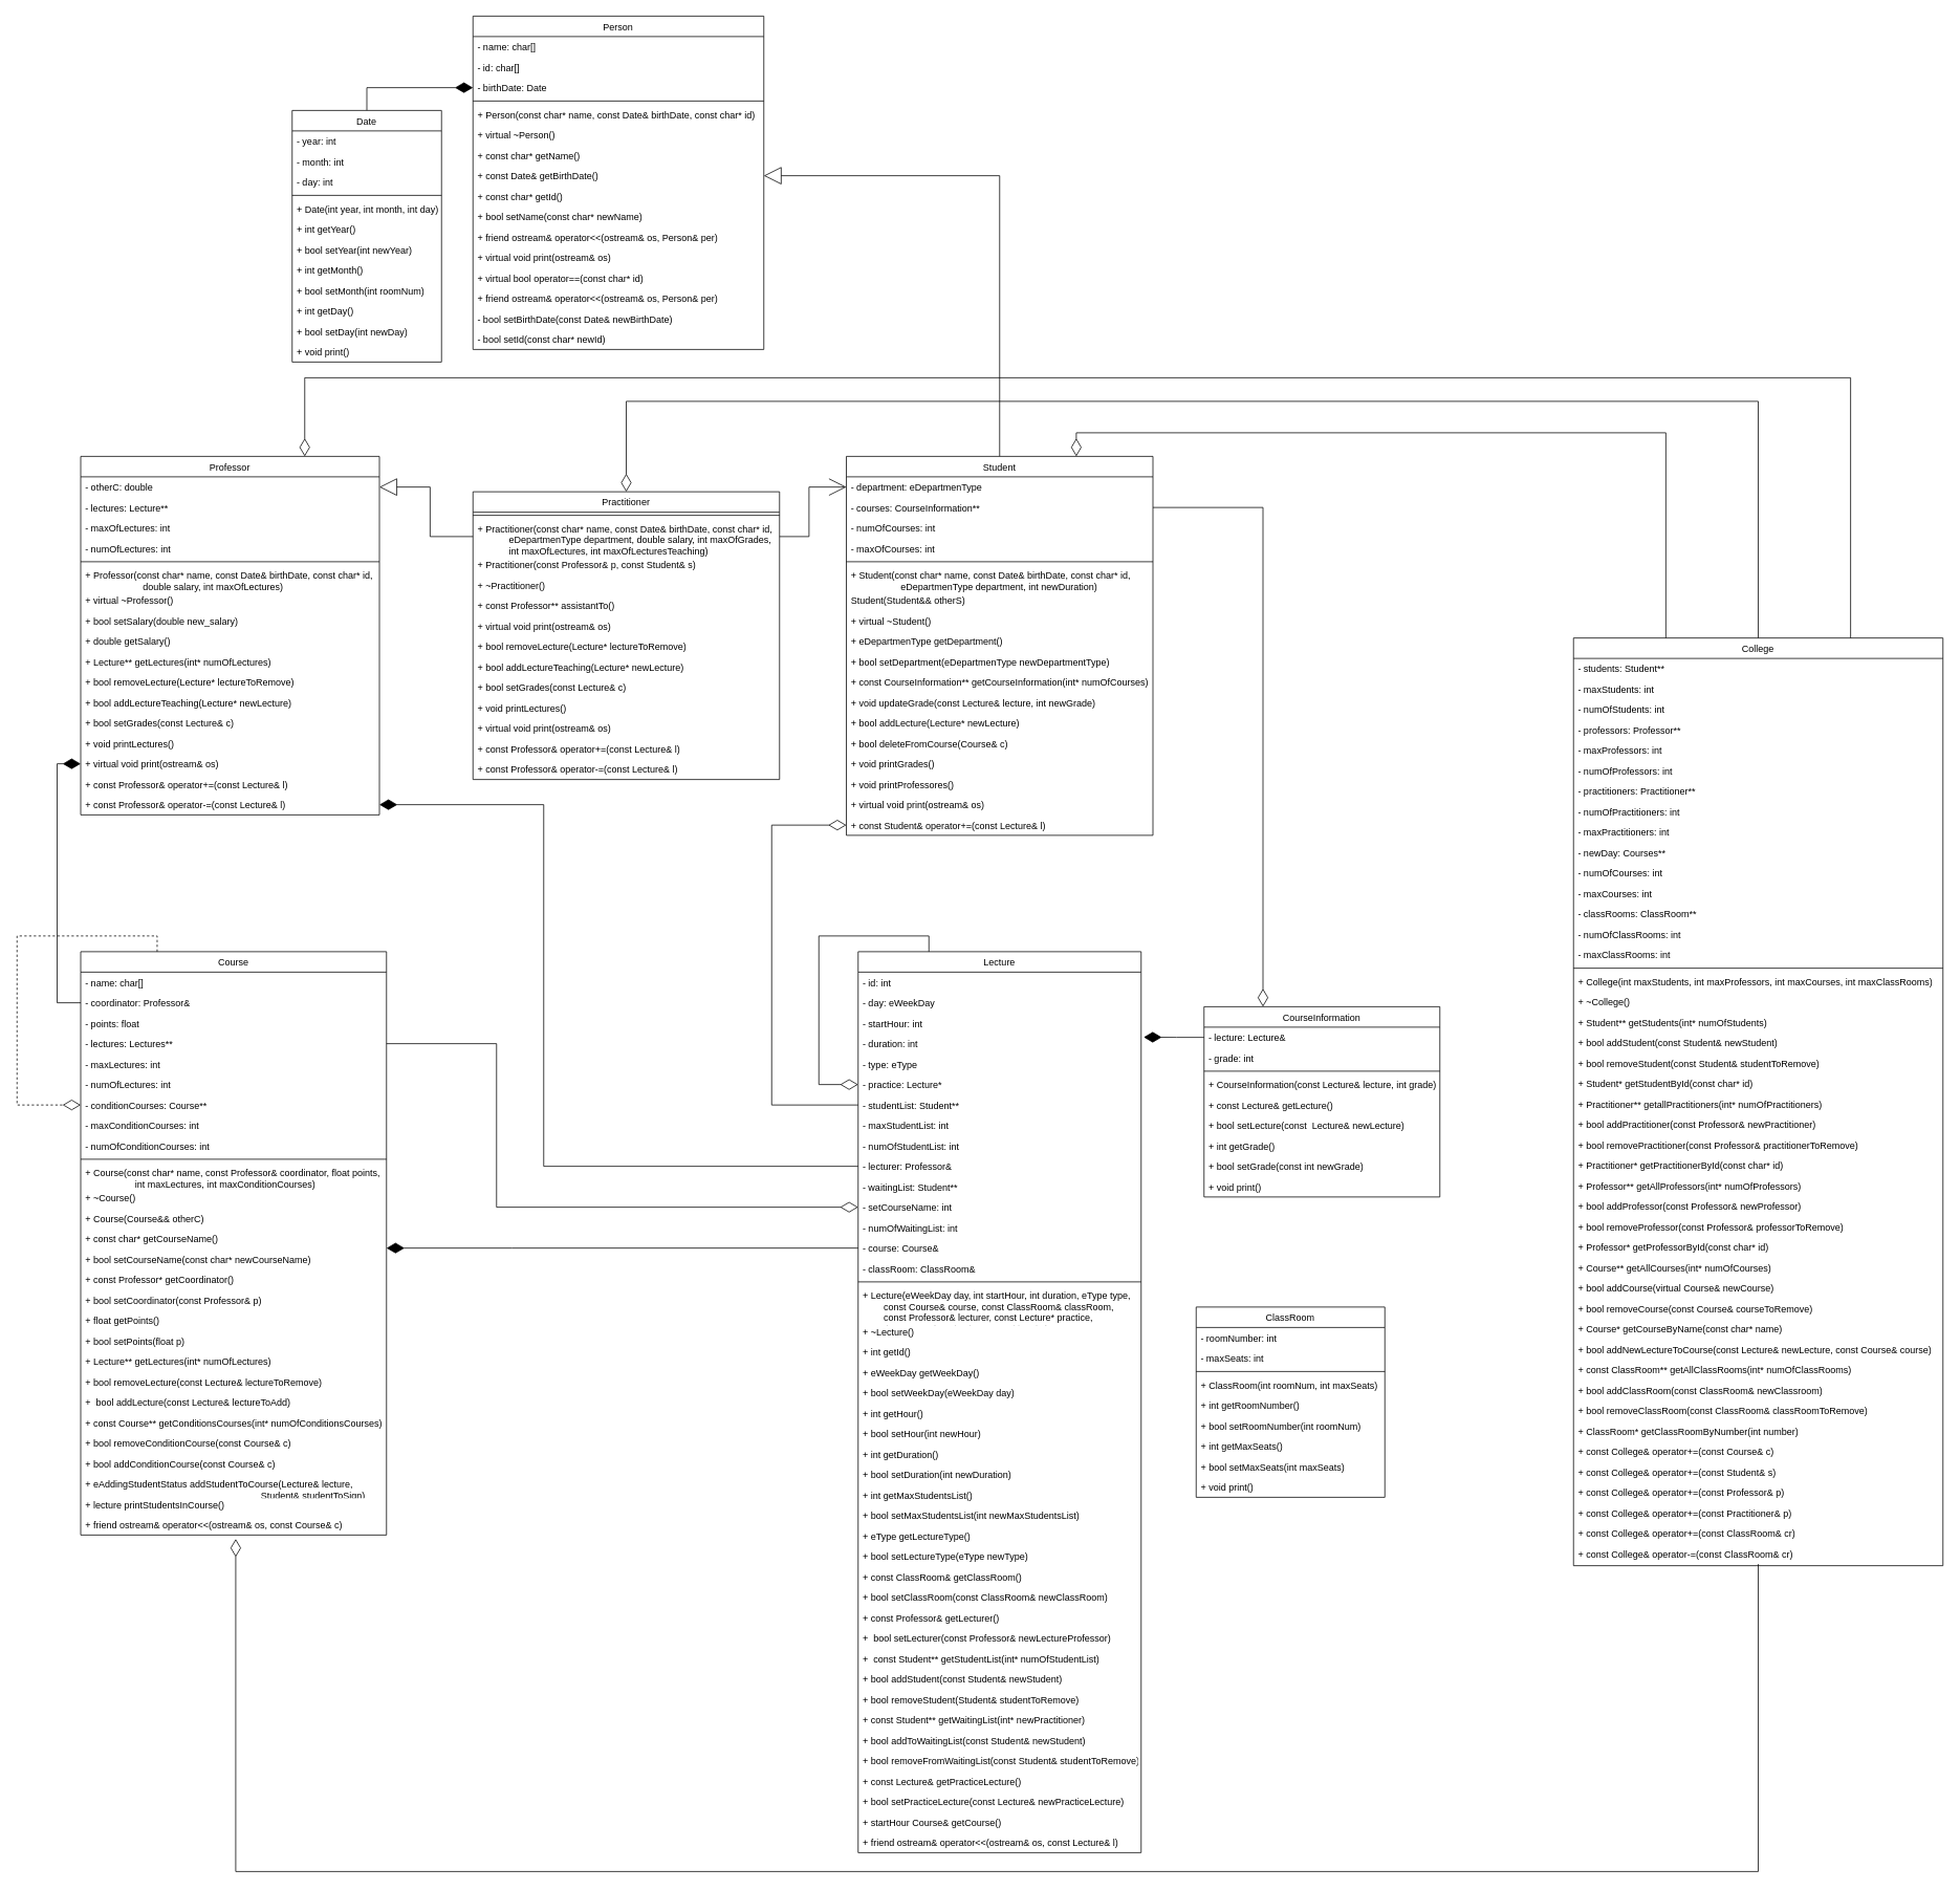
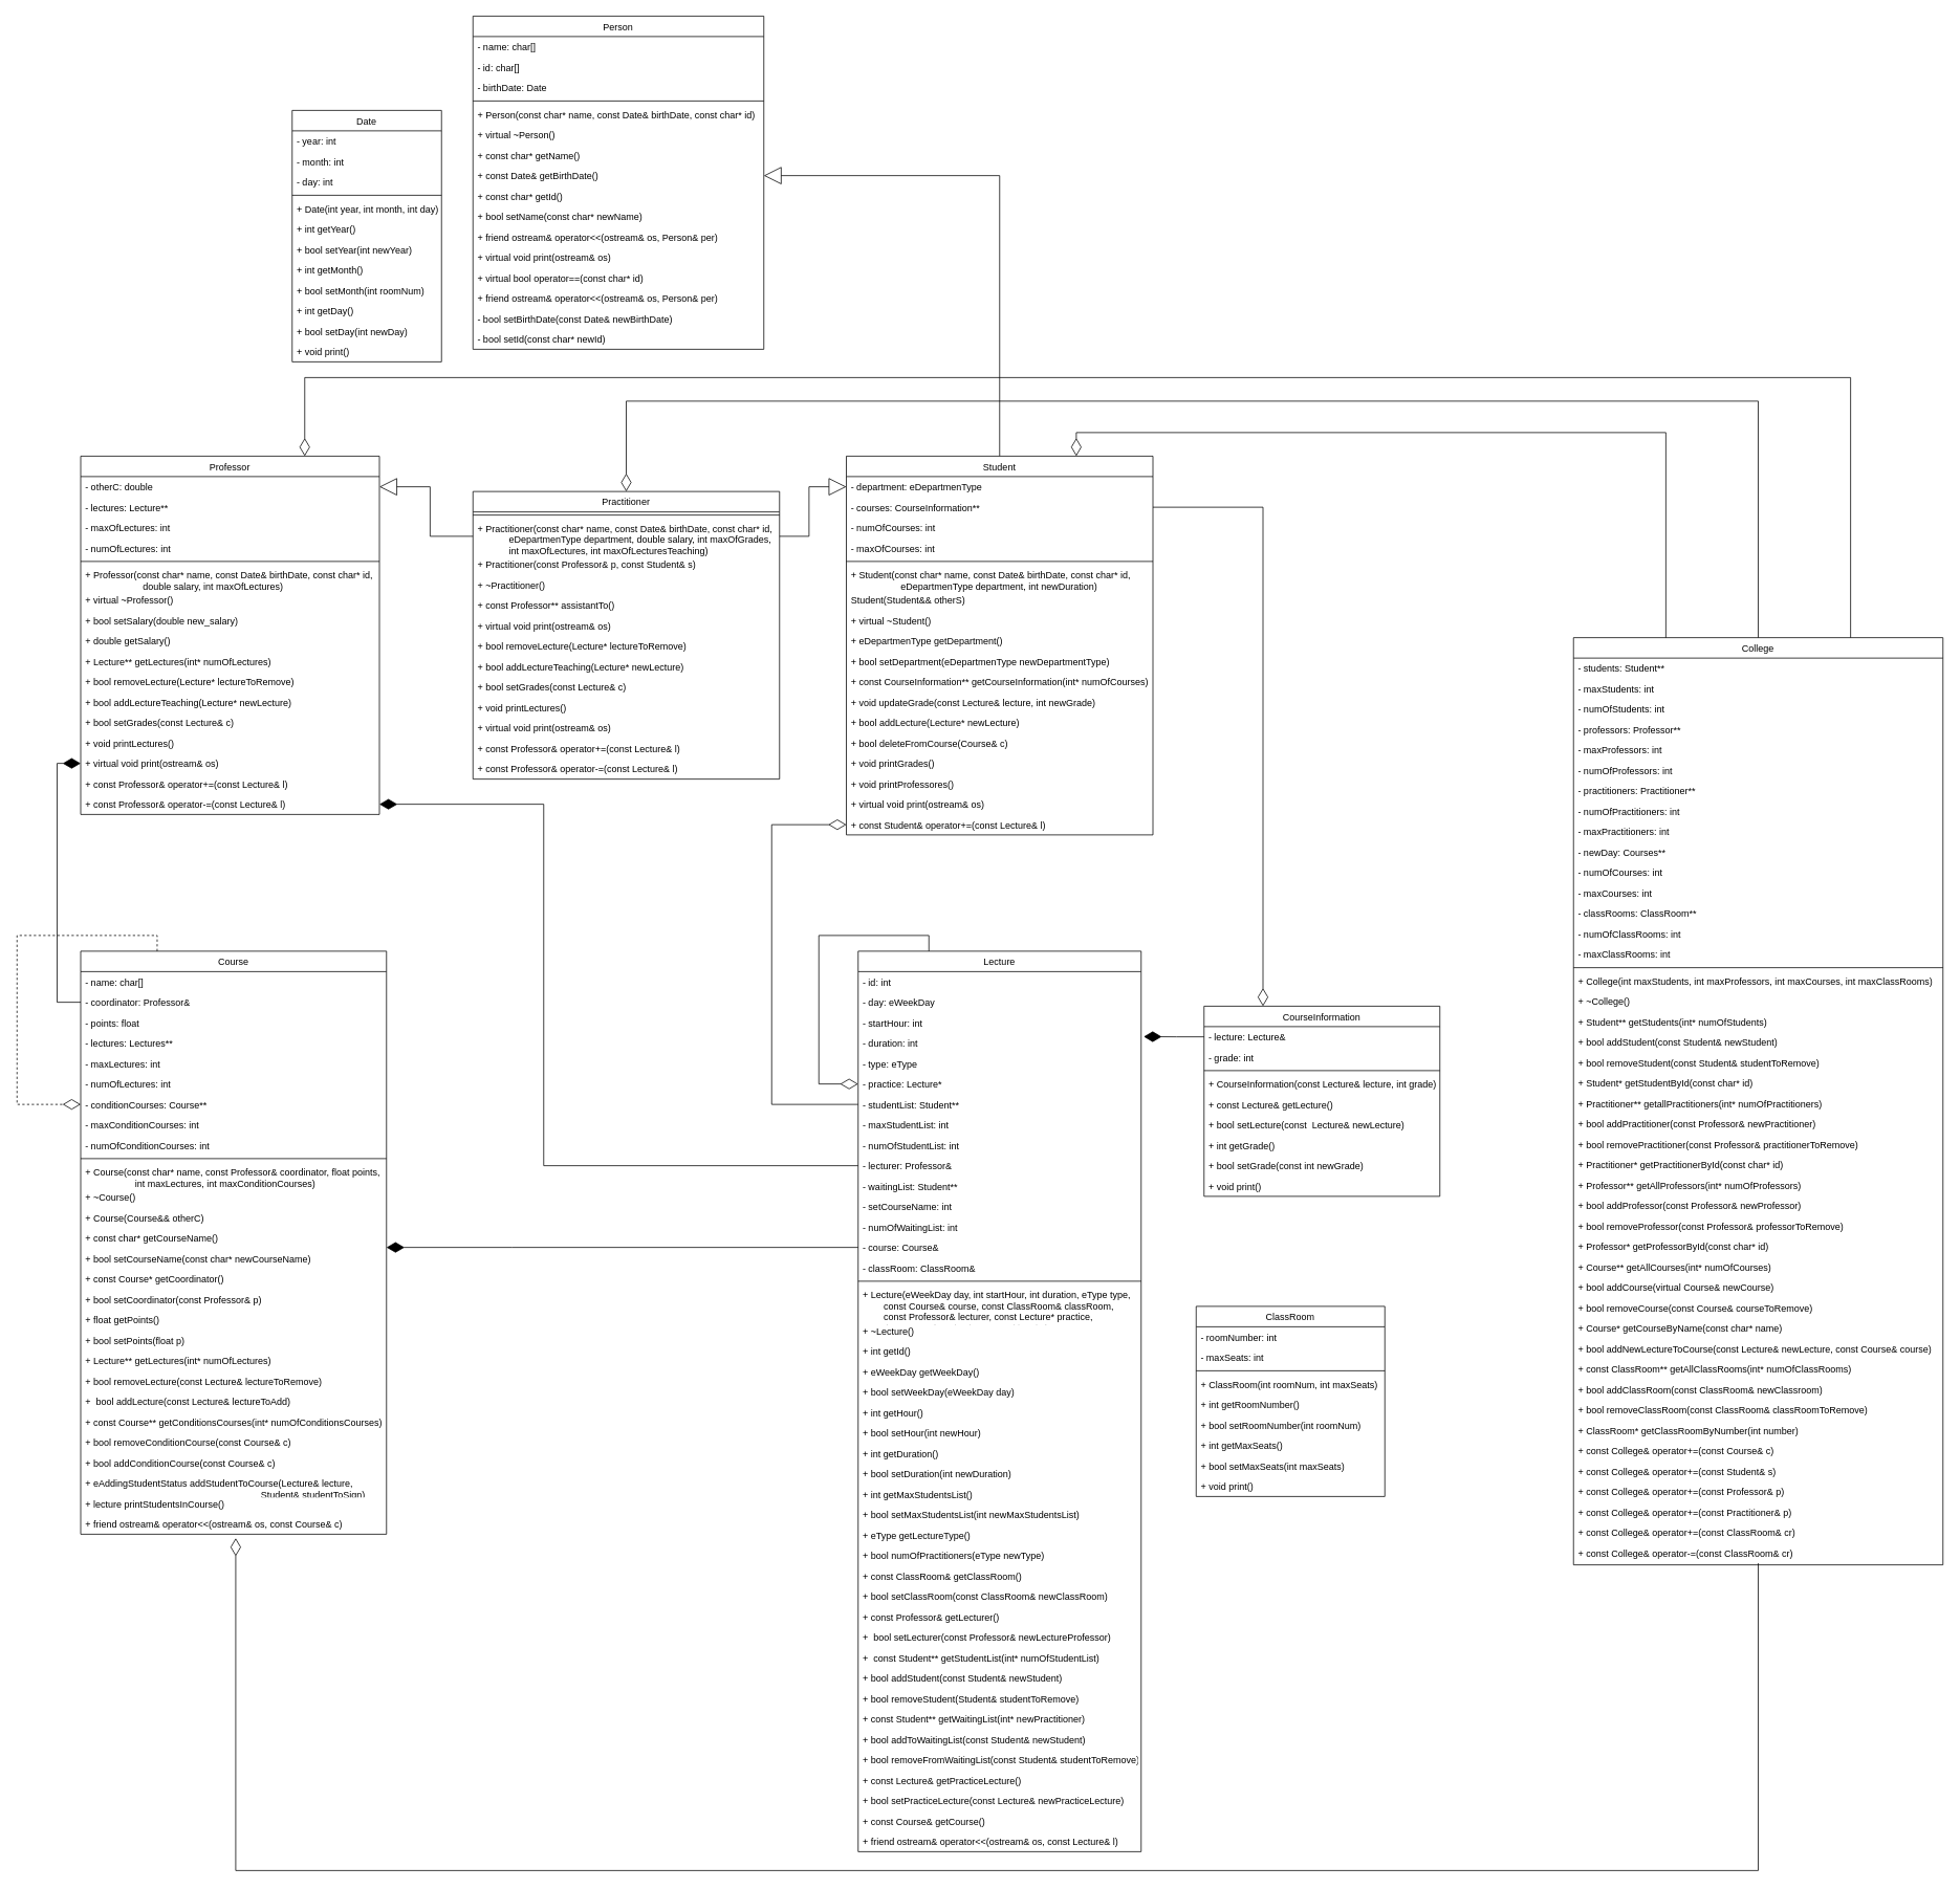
- <mxCell id="73" style="edgeStyle=orthogonalEdgeStyle;rounded=0;orthogonalLoop=1;jettySize=auto;html=1;exitX=0.5;exitY=0;exitDx=0;exitDy=0;endArrow=diamondThin;endFill=1;endSize=20;" parent="1" source="225" target="43" edge="1"><mxGeometry relative="1" as="geometry" /></mxCell>
- <mxCell id="72" style="edgeStyle=orthogonalEdgeStyle;rounded=0;orthogonalLoop=1;jettySize=auto;html=1;exitX=1;exitY=0.5;exitDx=0;exitDy=0;entryX=0;entryY=0.5;entryDx=0;entryDy=0;endArrow=open;endFill=0;endSize=20;" parent="1" source="59" target="22" edge="1"><mxGeometry relative="1" as="geometry" /></mxCell>
+ <mxCell id="72" style="edgeStyle=orthogonalEdgeStyle;rounded=0;orthogonalLoop=1;jettySize=auto;html=1;exitX=1;exitY=0.5;exitDx=0;exitDy=0;entryX=0;entryY=0.5;entryDx=0;entryDy=0;endArrow=block;endFill=0;endSize=20;" parent="1" source="59" target="22" edge="1"><mxGeometry relative="1" as="geometry" /></mxCell>
- <mxCell id="150" style="edgeStyle=orthogonalEdgeStyle;rounded=0;orthogonalLoop=1;jettySize=auto;html=1;entryX=0;entryY=0.5;entryDx=0;entryDy=0;endArrow=diamondThin;endFill=0;endSize=20;" parent="1" source="78" target="117" edge="1"><mxGeometry relative="1" as="geometry"><Array as="points"><mxPoint x="549" y="1327" /><mxPoint x="549" y="1535" /></Array></mxGeometry></mxCell>
- <mxCell id="90" value="+&#09;const Professor* getCoordinator()&#10;" style="text;align=left;verticalAlign=top;spacingLeft=4;spacingRight=4;overflow=hidden;rotatable=0;points=[[0,0.5],[1,0.5]];portConstraint=eastwest;" parent="74" vertex="1"><mxGeometry y="404" width="389" height="26" as="geometry" /></mxCell>
+ <mxCell id="90" value="+&#09;const Course* getCoordinator()&#10;" style="text;align=left;verticalAlign=top;spacingLeft=4;spacingRight=4;overflow=hidden;rotatable=0;points=[[0,0.5],[1,0.5]];portConstraint=eastwest;" parent="74" vertex="1"><mxGeometry y="404" width="389" height="26" as="geometry" /></mxCell>
- <mxCell id="134" value="+ bool setLectureType(eType newType)" style="text;align=left;verticalAlign=top;spacingLeft=4;spacingRight=4;overflow=hidden;rotatable=0;points=[[0,0.5],[1,0.5]];portConstraint=eastwest;" parent="105" vertex="1"><mxGeometry y="756" width="360" height="26" as="geometry" /></mxCell>
+ <mxCell id="134" value="+ bool numOfPractitioners(eType newType)" style="text;align=left;verticalAlign=top;spacingLeft=4;spacingRight=4;overflow=hidden;rotatable=0;points=[[0,0.5],[1,0.5]];portConstraint=eastwest;" parent="105" vertex="1"><mxGeometry y="756" width="360" height="26" as="geometry" /></mxCell>
- <mxCell id="147" value="+ startHour Course&amp; getCourse()" style="text;align=left;verticalAlign=top;spacingLeft=4;spacingRight=4;overflow=hidden;rotatable=0;points=[[0,0.5],[1,0.5]];portConstraint=eastwest;" parent="105" vertex="1"><mxGeometry y="1094" width="360" height="26" as="geometry" /></mxCell>
+ <mxCell id="147" value="+ const Course&amp; getCourse()" style="text;align=left;verticalAlign=top;spacingLeft=4;spacingRight=4;overflow=hidden;rotatable=0;points=[[0,0.5],[1,0.5]];portConstraint=eastwest;" parent="105" vertex="1"><mxGeometry y="1094" width="360" height="26" as="geometry" /></mxCell>
